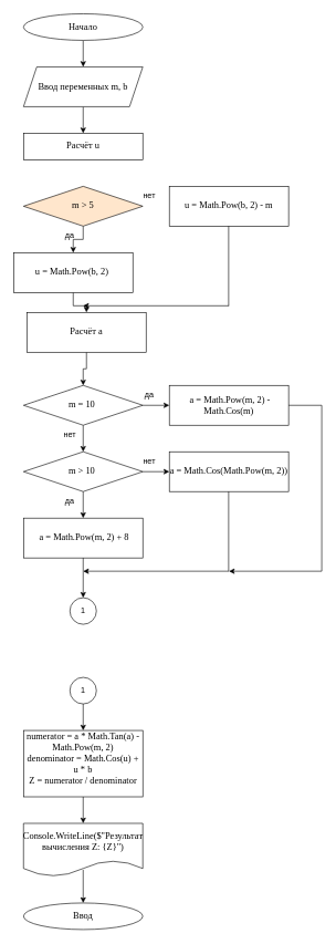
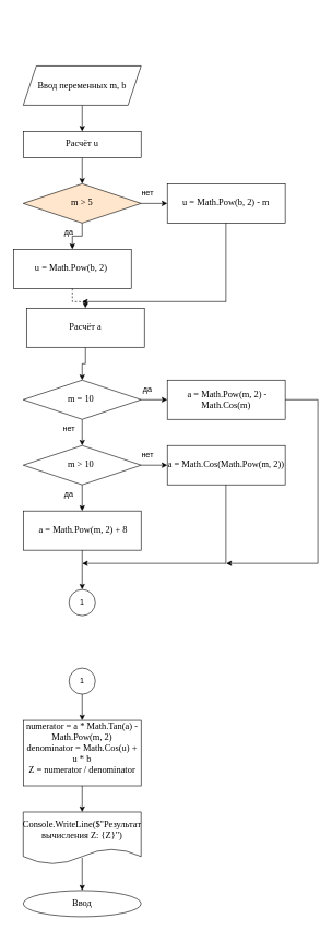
- <mxCell id="3" value="&lt;font style=&quot;font-size: 14px;&quot; face=&quot;Times New Roman&quot;&gt;Начало&lt;/font&gt;" style="ellipse;whiteSpace=wrap;html=1;" vertex="1" parent="1"><mxGeometry x="35" y="20" width="180" height="40" as="geometry" /></mxCell>
- <mxCell id="2" value="" style="edgeStyle=orthogonalEdgeStyle;rounded=0;orthogonalLoop=1;jettySize=auto;html=1;" edge="1" parent="1" source="3" target="5"><mxGeometry relative="1" as="geometry" /></mxCell>
+ <mxCell id="6" value="" style="edgeStyle=orthogonalEdgeStyle;rounded=0;orthogonalLoop=1;jettySize=auto;html=1;" edge="1" parent="1" source="7" target="10"><mxGeometry relative="1" as="geometry" /></mxCell>
+ <mxCell id="9" value="" style="edgeStyle=orthogonalEdgeStyle;rounded=0;orthogonalLoop=1;jettySize=auto;html=1;" edge="1" parent="1" source="10" target="11"><mxGeometry relative="1" as="geometry" /></mxCell>
- <mxCell id="12" value="" style="edgeStyle=orthogonalEdgeStyle;rounded=0;orthogonalLoop=1;jettySize=auto;html=1;" edge="1" parent="1" source="13" target="17"><mxGeometry relative="1" as="geometry" /></mxCell>
+ <mxCell id="12" value="" style="edgeStyle=orthogonalEdgeStyle;rounded=0;orthogonalLoop=1;jettySize=auto;html=1;dashed=1;" edge="1" parent="1" source="13" target="17"><mxGeometry relative="1" as="geometry" /></mxCell>
